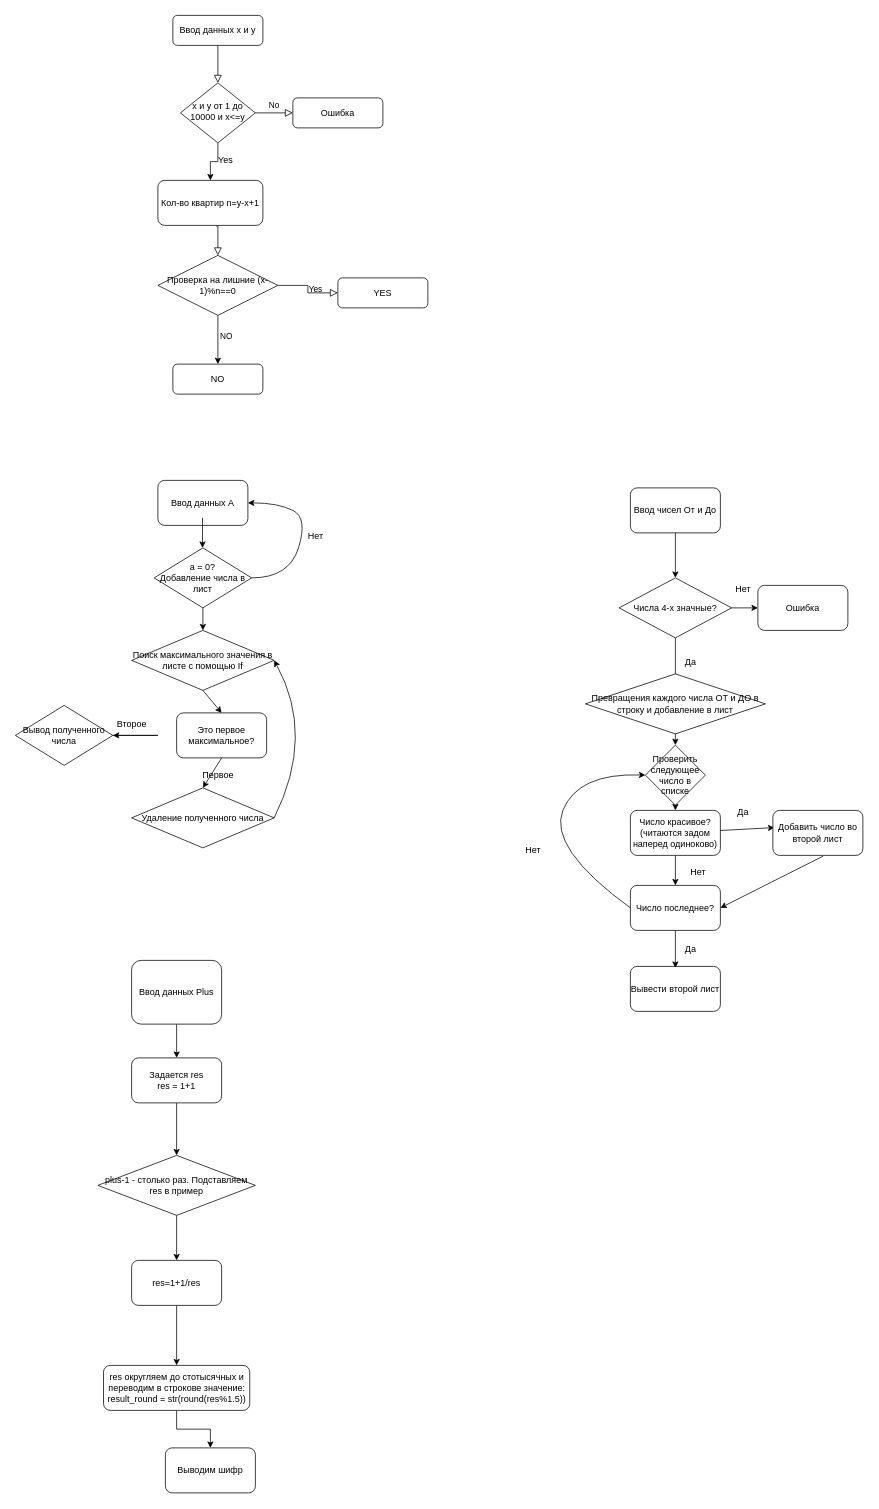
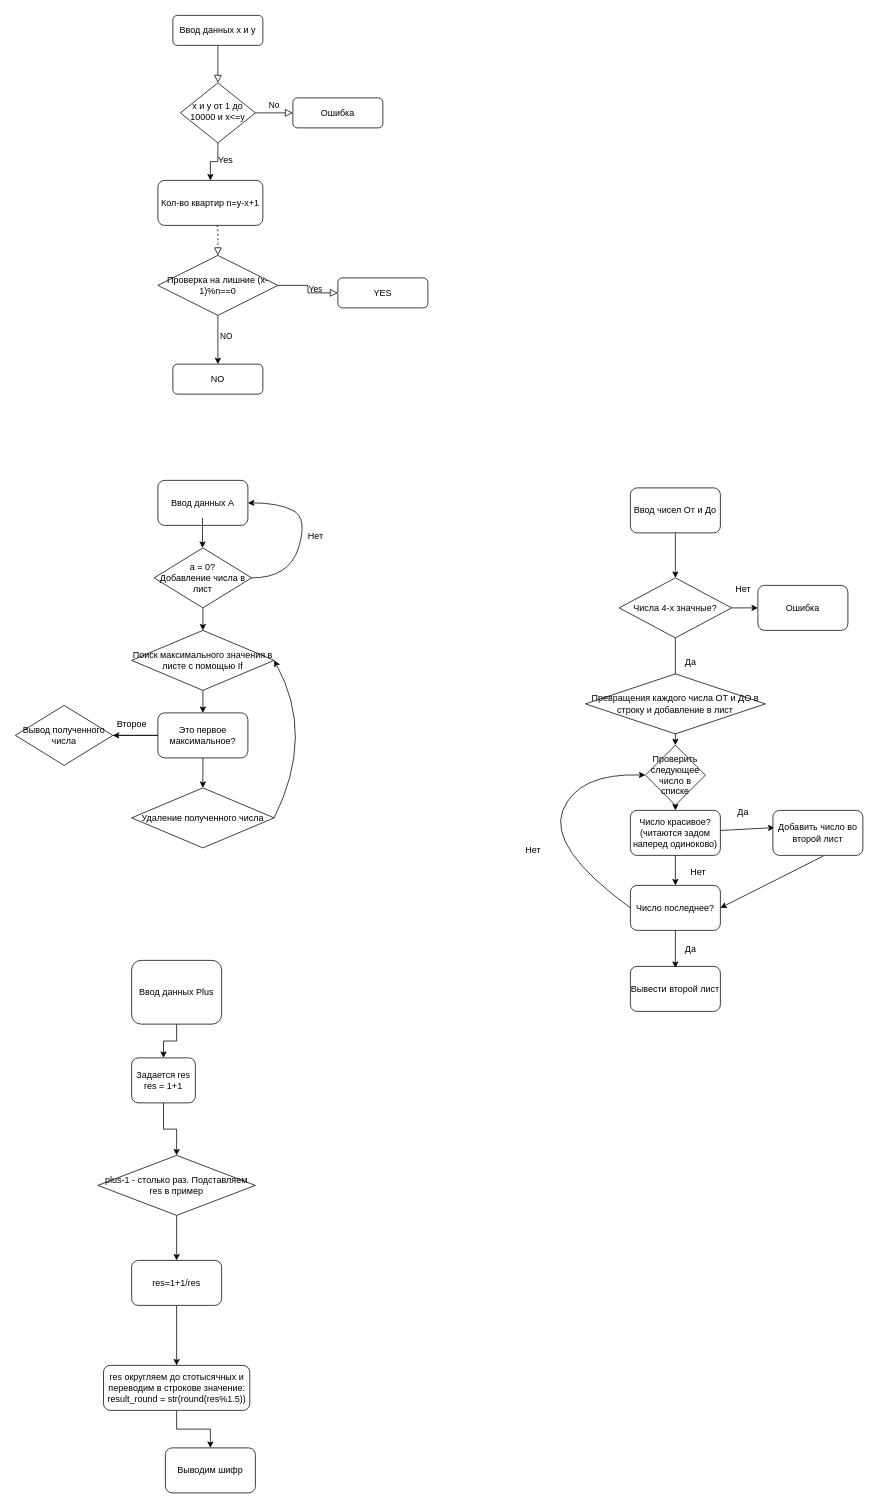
- <mxCell id="8" value="" style="rounded=0;html=1;jettySize=auto;orthogonalLoop=1;fontSize=11;endArrow=block;endFill=0;endSize=8;strokeWidth=1;shadow=0;labelBackgroundColor=none;edgeStyle=orthogonalEdgeStyle;entryX=0.5;entryY=0;entryDx=0;entryDy=0;exitX=0.557;exitY=1.017;exitDx=0;exitDy=0;exitPerimeter=0;" parent="1" source="12" target="16" edge="1"><mxGeometry x="0.333" y="20" relative="1" as="geometry"><mxPoint as="offset" /><mxPoint x="290" y="310" as="sourcePoint" /></mxGeometry></mxCell>
+ <mxCell id="8" value="" style="rounded=0;html=1;jettySize=auto;orthogonalLoop=1;fontSize=11;endArrow=block;endFill=0;endSize=8;strokeWidth=1;shadow=0;labelBackgroundColor=none;edgeStyle=orthogonalEdgeStyle;entryX=0.5;entryY=0;entryDx=0;entryDy=0;exitX=0.557;exitY=1.017;exitDx=0;exitDy=0;exitPerimeter=0;dashed=1;" parent="1" source="12" target="16" edge="1"><mxGeometry x="0.333" y="20" relative="1" as="geometry"><mxPoint as="offset" /><mxPoint x="290" y="310" as="sourcePoint" /></mxGeometry></mxCell>
- <mxCell id="25" value="Это первое максимальное?" style="rounded=1;whiteSpace=wrap;html=1;" vertex="1" parent="1"><mxGeometry x="235" y="950" width="120" height="60" as="geometry" /></mxCell>
+ <mxCell id="25" value="Это первое максимальное?" style="rounded=1;whiteSpace=wrap;html=1;" vertex="1" parent="1"><mxGeometry x="210" y="950" width="120" height="60" as="geometry" /></mxCell>
- <mxCell id="29" value="Первое" style="text;html=1;align=center;verticalAlign=middle;resizable=0;points=[];autosize=1;strokeColor=none;fillColor=none;" vertex="1" parent="1"><mxGeometry x="255" y="1018" width="70" height="30" as="geometry" /></mxCell>
- <mxCell id="61" value="Задается res&lt;br&gt;res = 1+1" style="rounded=1;whiteSpace=wrap;html=1;" vertex="1" parent="1"><mxGeometry x="175" y="1410" width="120" height="60" as="geometry" /></mxCell>
+ <mxCell id="61" value="Задается res&lt;br&gt;res = 1+1" style="rounded=1;whiteSpace=wrap;html=1;" vertex="1" parent="1"><mxGeometry x="175" y="1410" width="85" height="60" as="geometry" /></mxCell>
